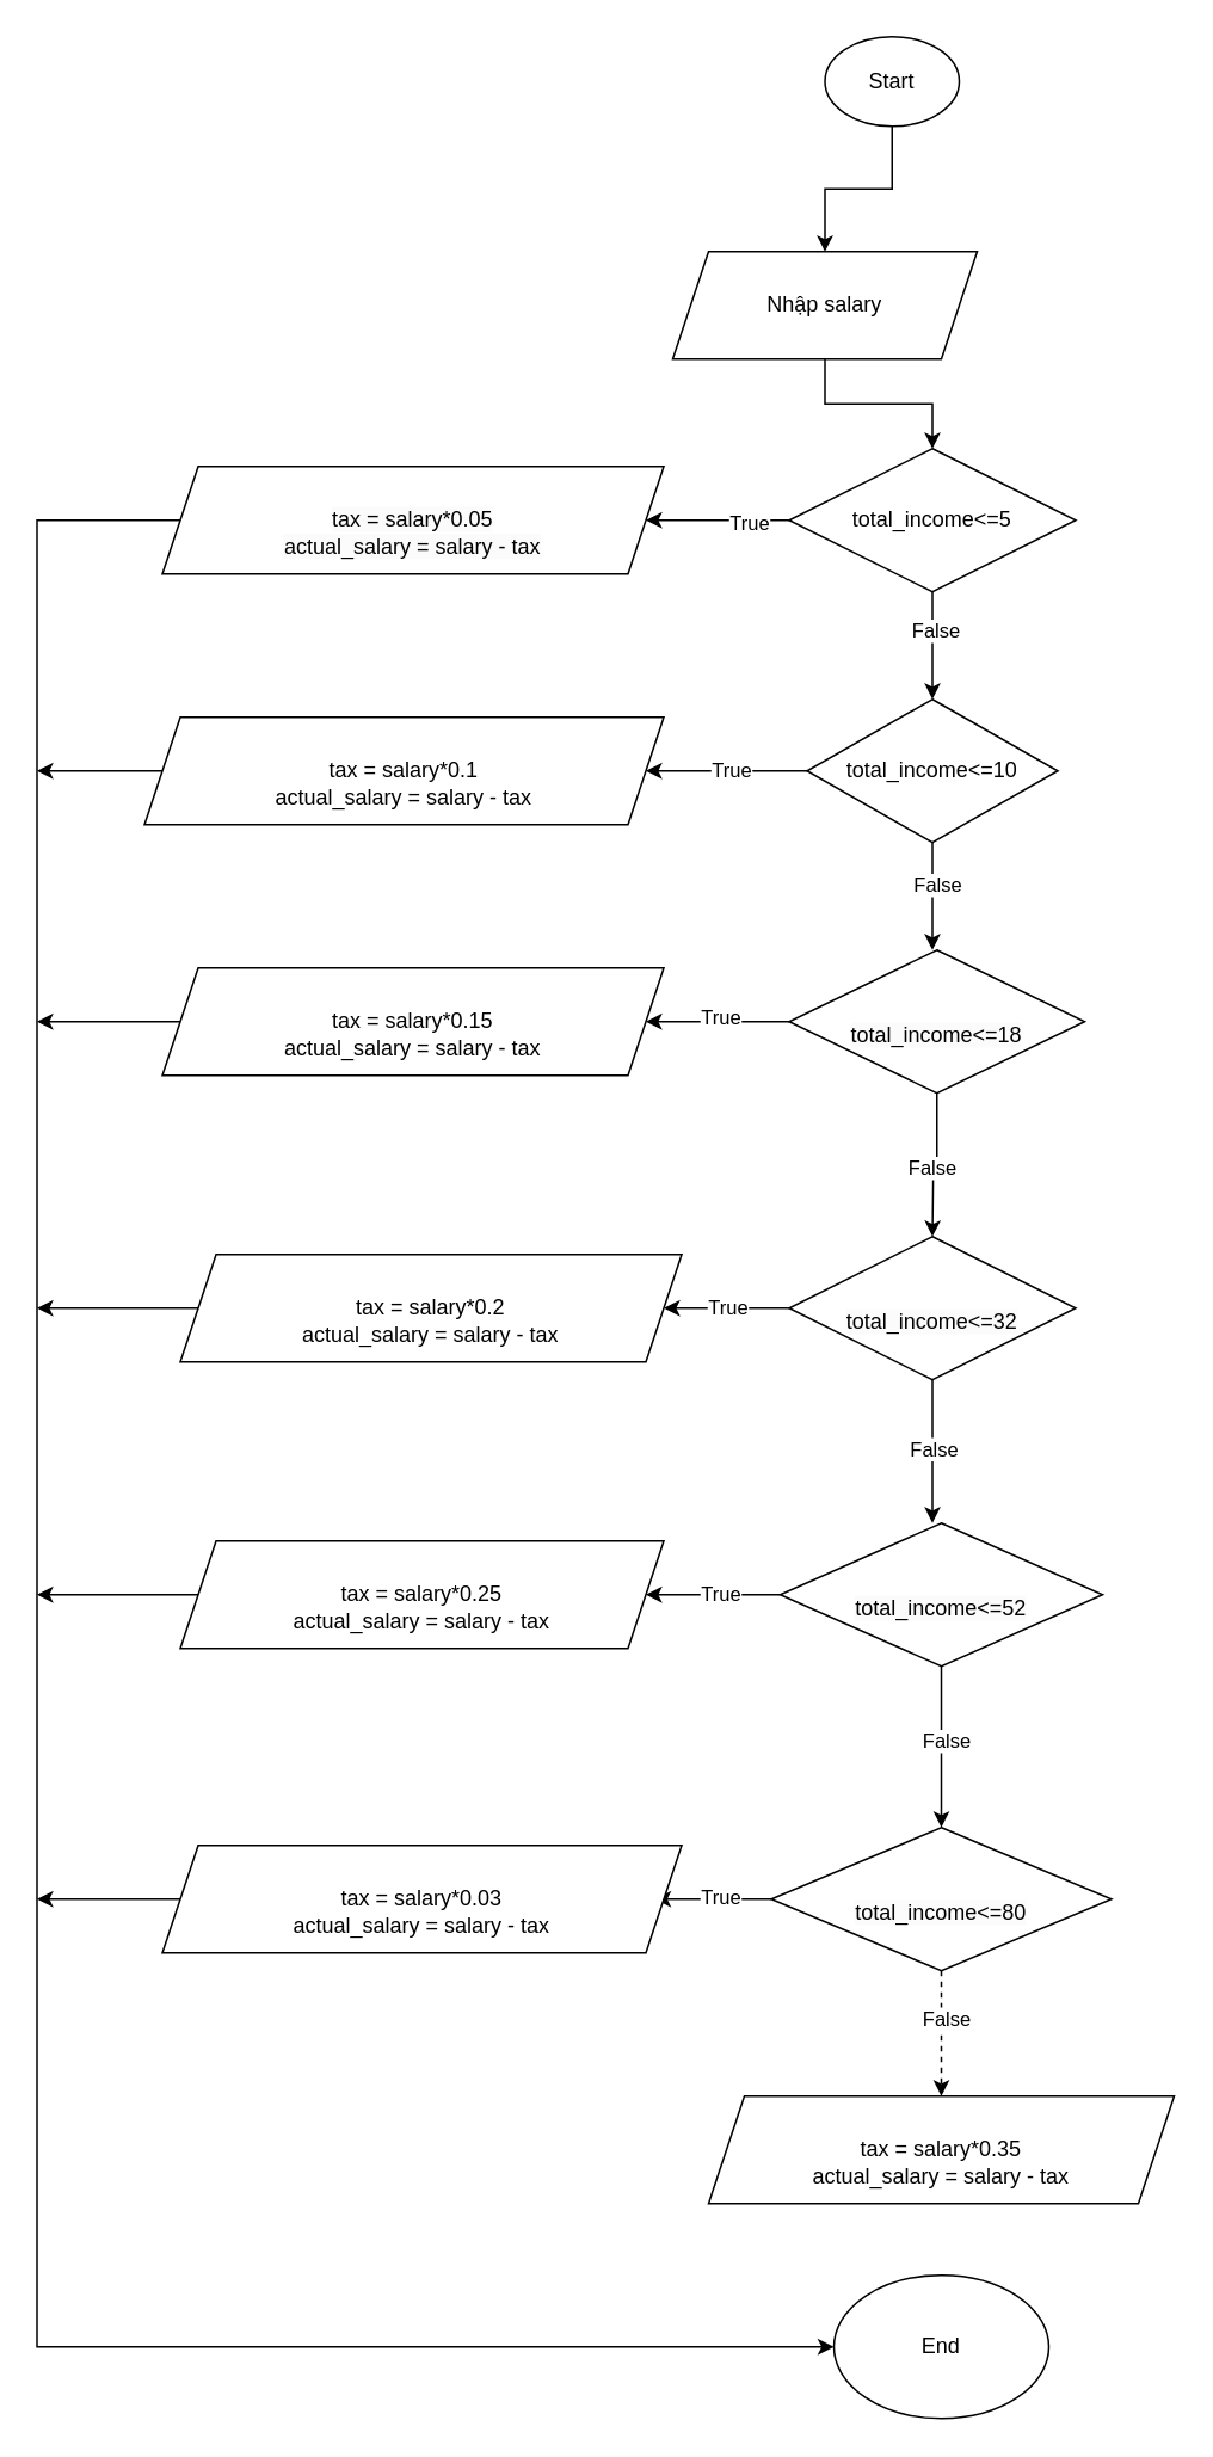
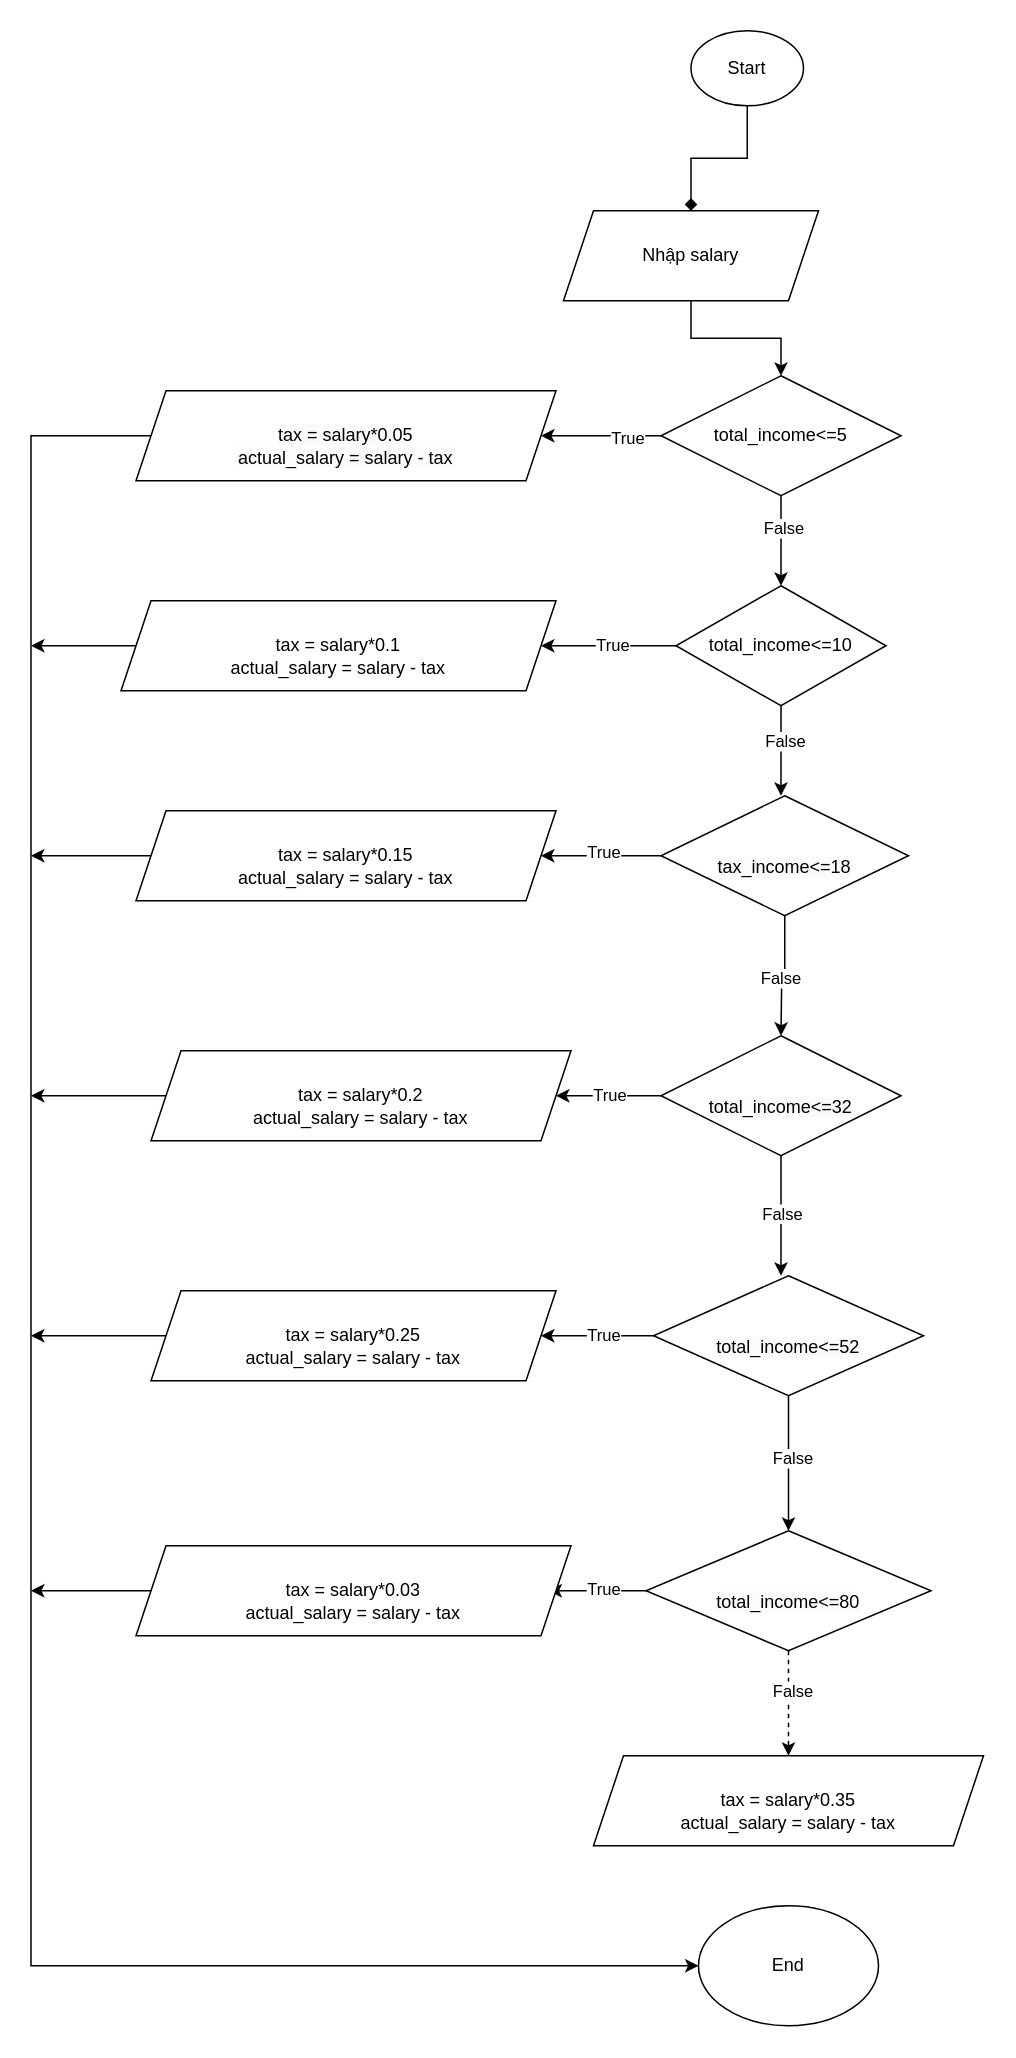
- <mxCell id="2" style="edgeStyle=orthogonalEdgeStyle;rounded=0;orthogonalLoop=1;jettySize=auto;html=1;" parent="1" source="3" target="5" edge="1"><mxGeometry relative="1" as="geometry"><mxPoint x="520" y="150" as="targetPoint" /></mxGeometry></mxCell>
+ <mxCell id="2" style="edgeStyle=orthogonalEdgeStyle;rounded=0;orthogonalLoop=1;jettySize=auto;html=1;endArrow=diamond;" parent="1" source="3" target="5" edge="1"><mxGeometry relative="1" as="geometry"><mxPoint x="520" y="150" as="targetPoint" /></mxGeometry></mxCell>
- <mxCell id="20" value="&lt;br&gt;&lt;span style=&quot;color: rgb(0, 0, 0); font-family: Helvetica; font-size: 12px; font-style: normal; font-variant-ligatures: normal; font-variant-caps: normal; font-weight: 400; letter-spacing: normal; orphans: 2; text-align: center; text-indent: 0px; text-transform: none; widows: 2; word-spacing: 0px; -webkit-text-stroke-width: 0px; background-color: rgb(251, 251, 251); text-decoration-thickness: initial; text-decoration-style: initial; text-decoration-color: initial; float: none; display: inline !important;&quot;&gt;total_income&amp;lt;=18&lt;/span&gt;&lt;br&gt;" style="rhombus;whiteSpace=wrap;html=1;" parent="1" vertex="1"><mxGeometry x="440" y="530" width="165" height="80" as="geometry" /></mxCell>
+ <mxCell id="20" value="&lt;br&gt;&lt;span style=&quot;color: rgb(0, 0, 0); font-family: Helvetica; font-size: 12px; font-style: normal; font-variant-ligatures: normal; font-variant-caps: normal; font-weight: 400; letter-spacing: normal; orphans: 2; text-align: center; text-indent: 0px; text-transform: none; widows: 2; word-spacing: 0px; -webkit-text-stroke-width: 0px; background-color: rgb(251, 251, 251); text-decoration-thickness: initial; text-decoration-style: initial; text-decoration-color: initial; float: none; display: inline !important;&quot;&gt;tax_income&amp;lt;=18&lt;/span&gt;&lt;br&gt;" style="rhombus;whiteSpace=wrap;html=1;" parent="1" vertex="1"><mxGeometry x="440" y="530" width="165" height="80" as="geometry" /></mxCell>
